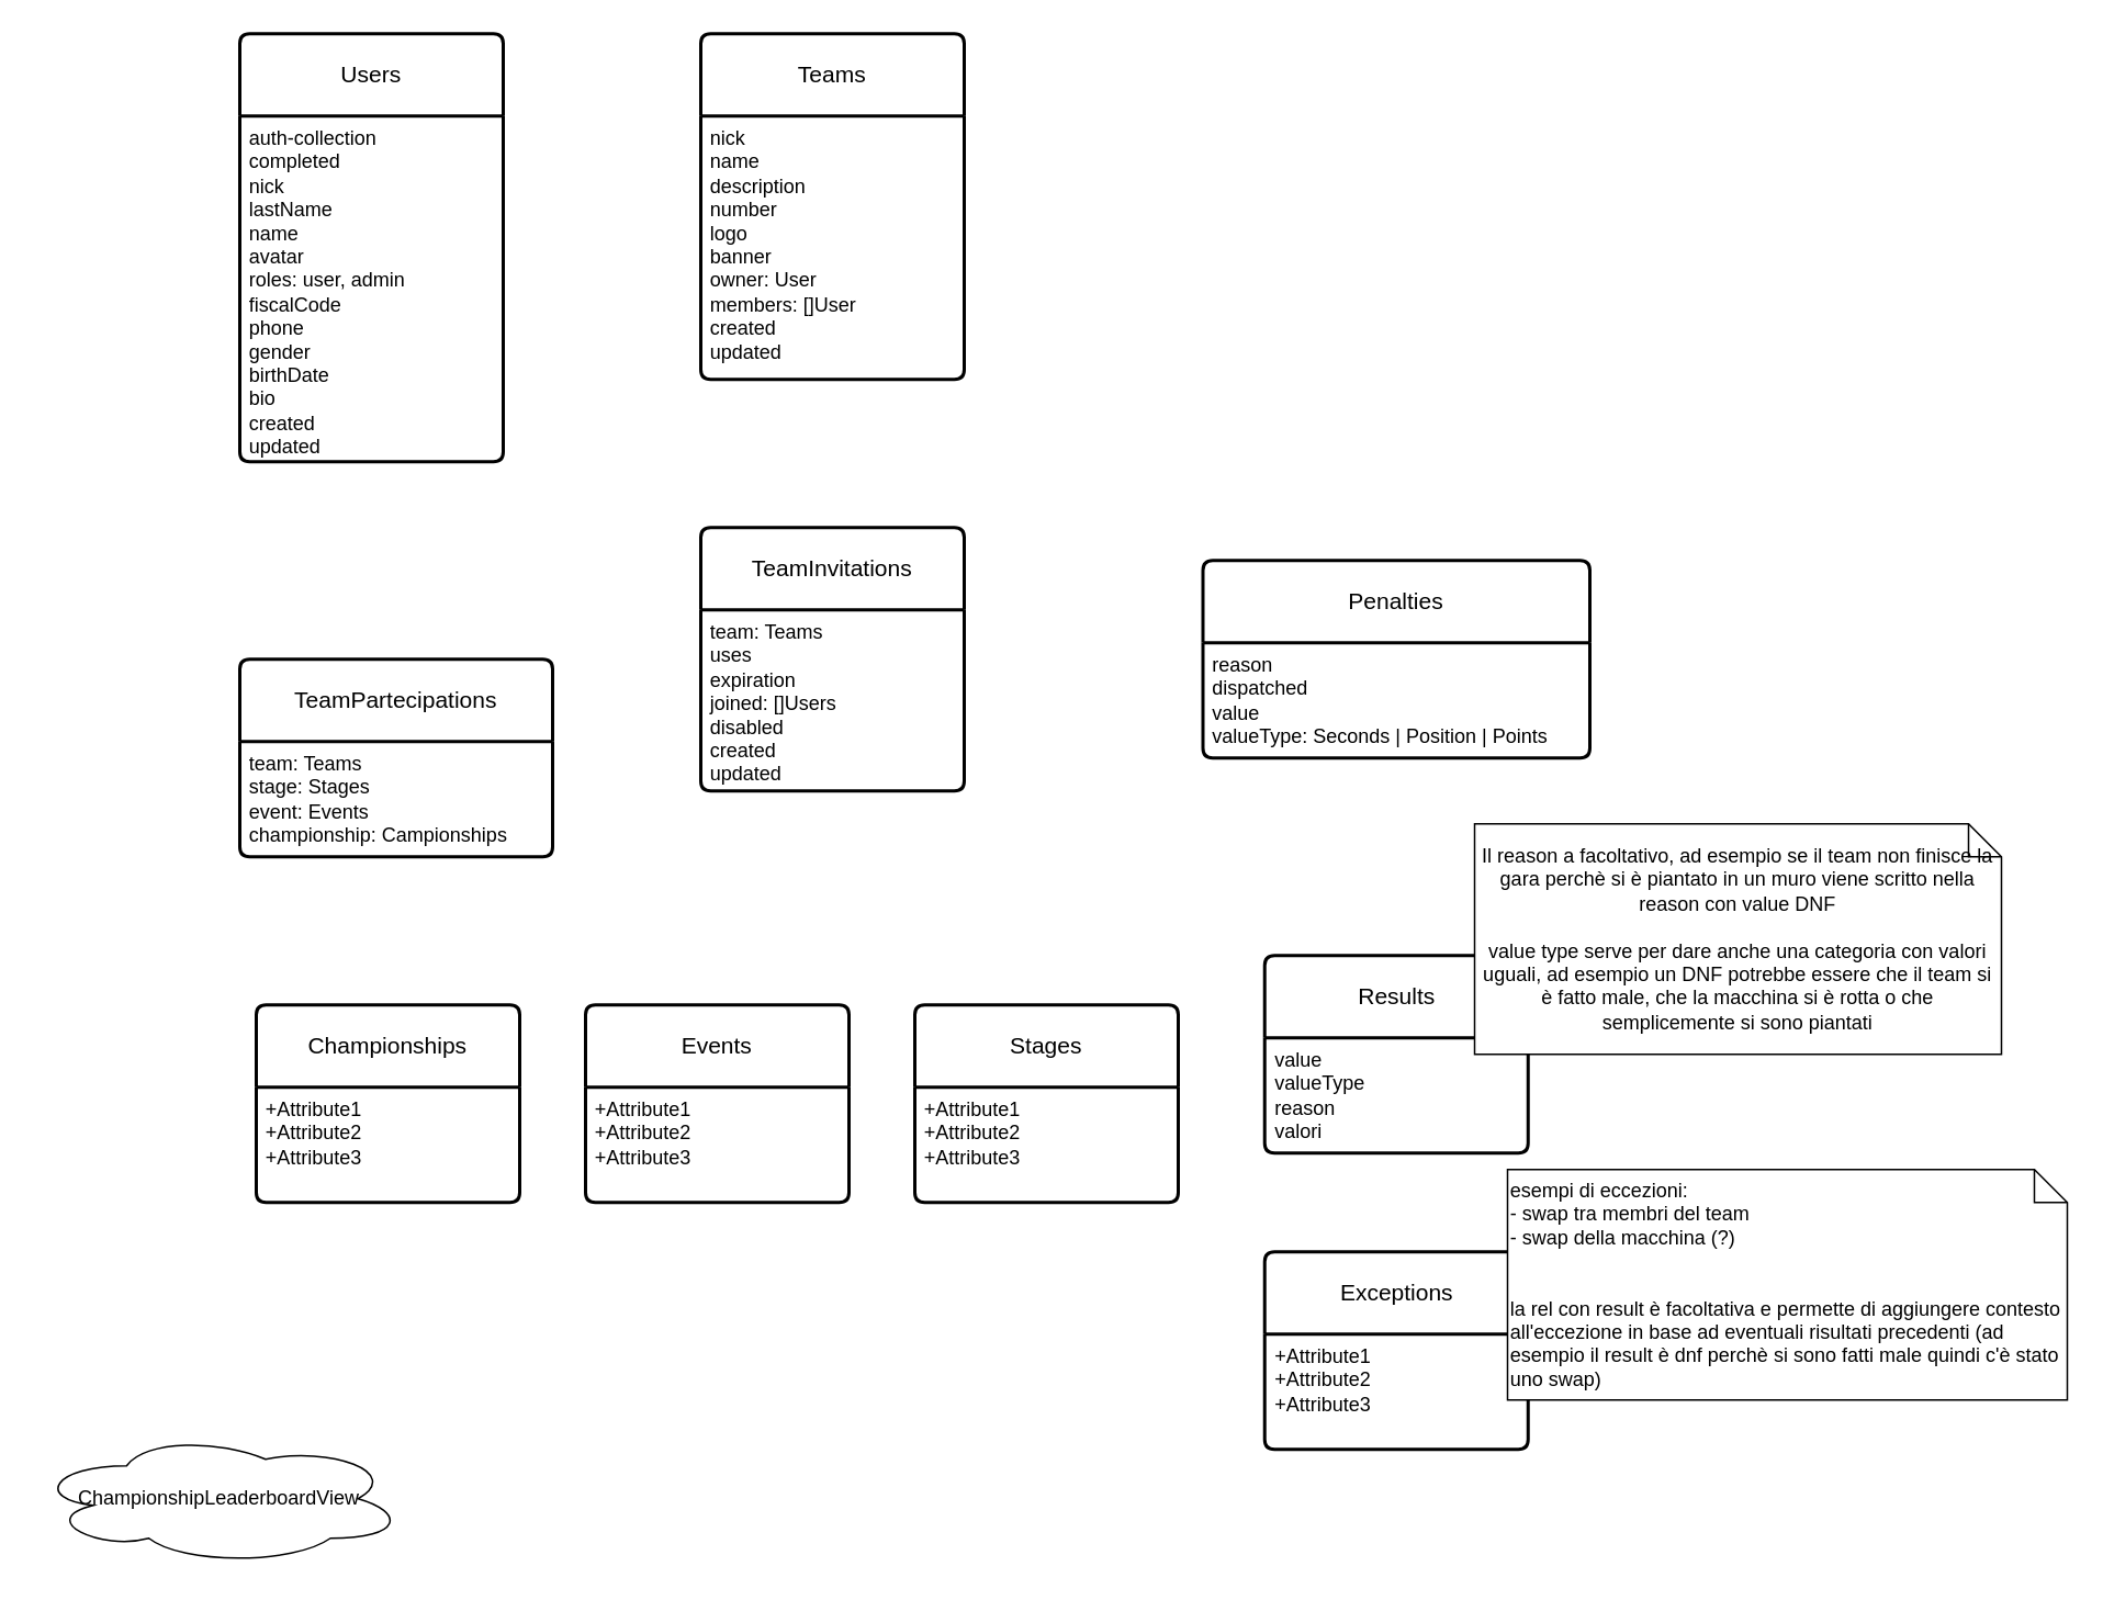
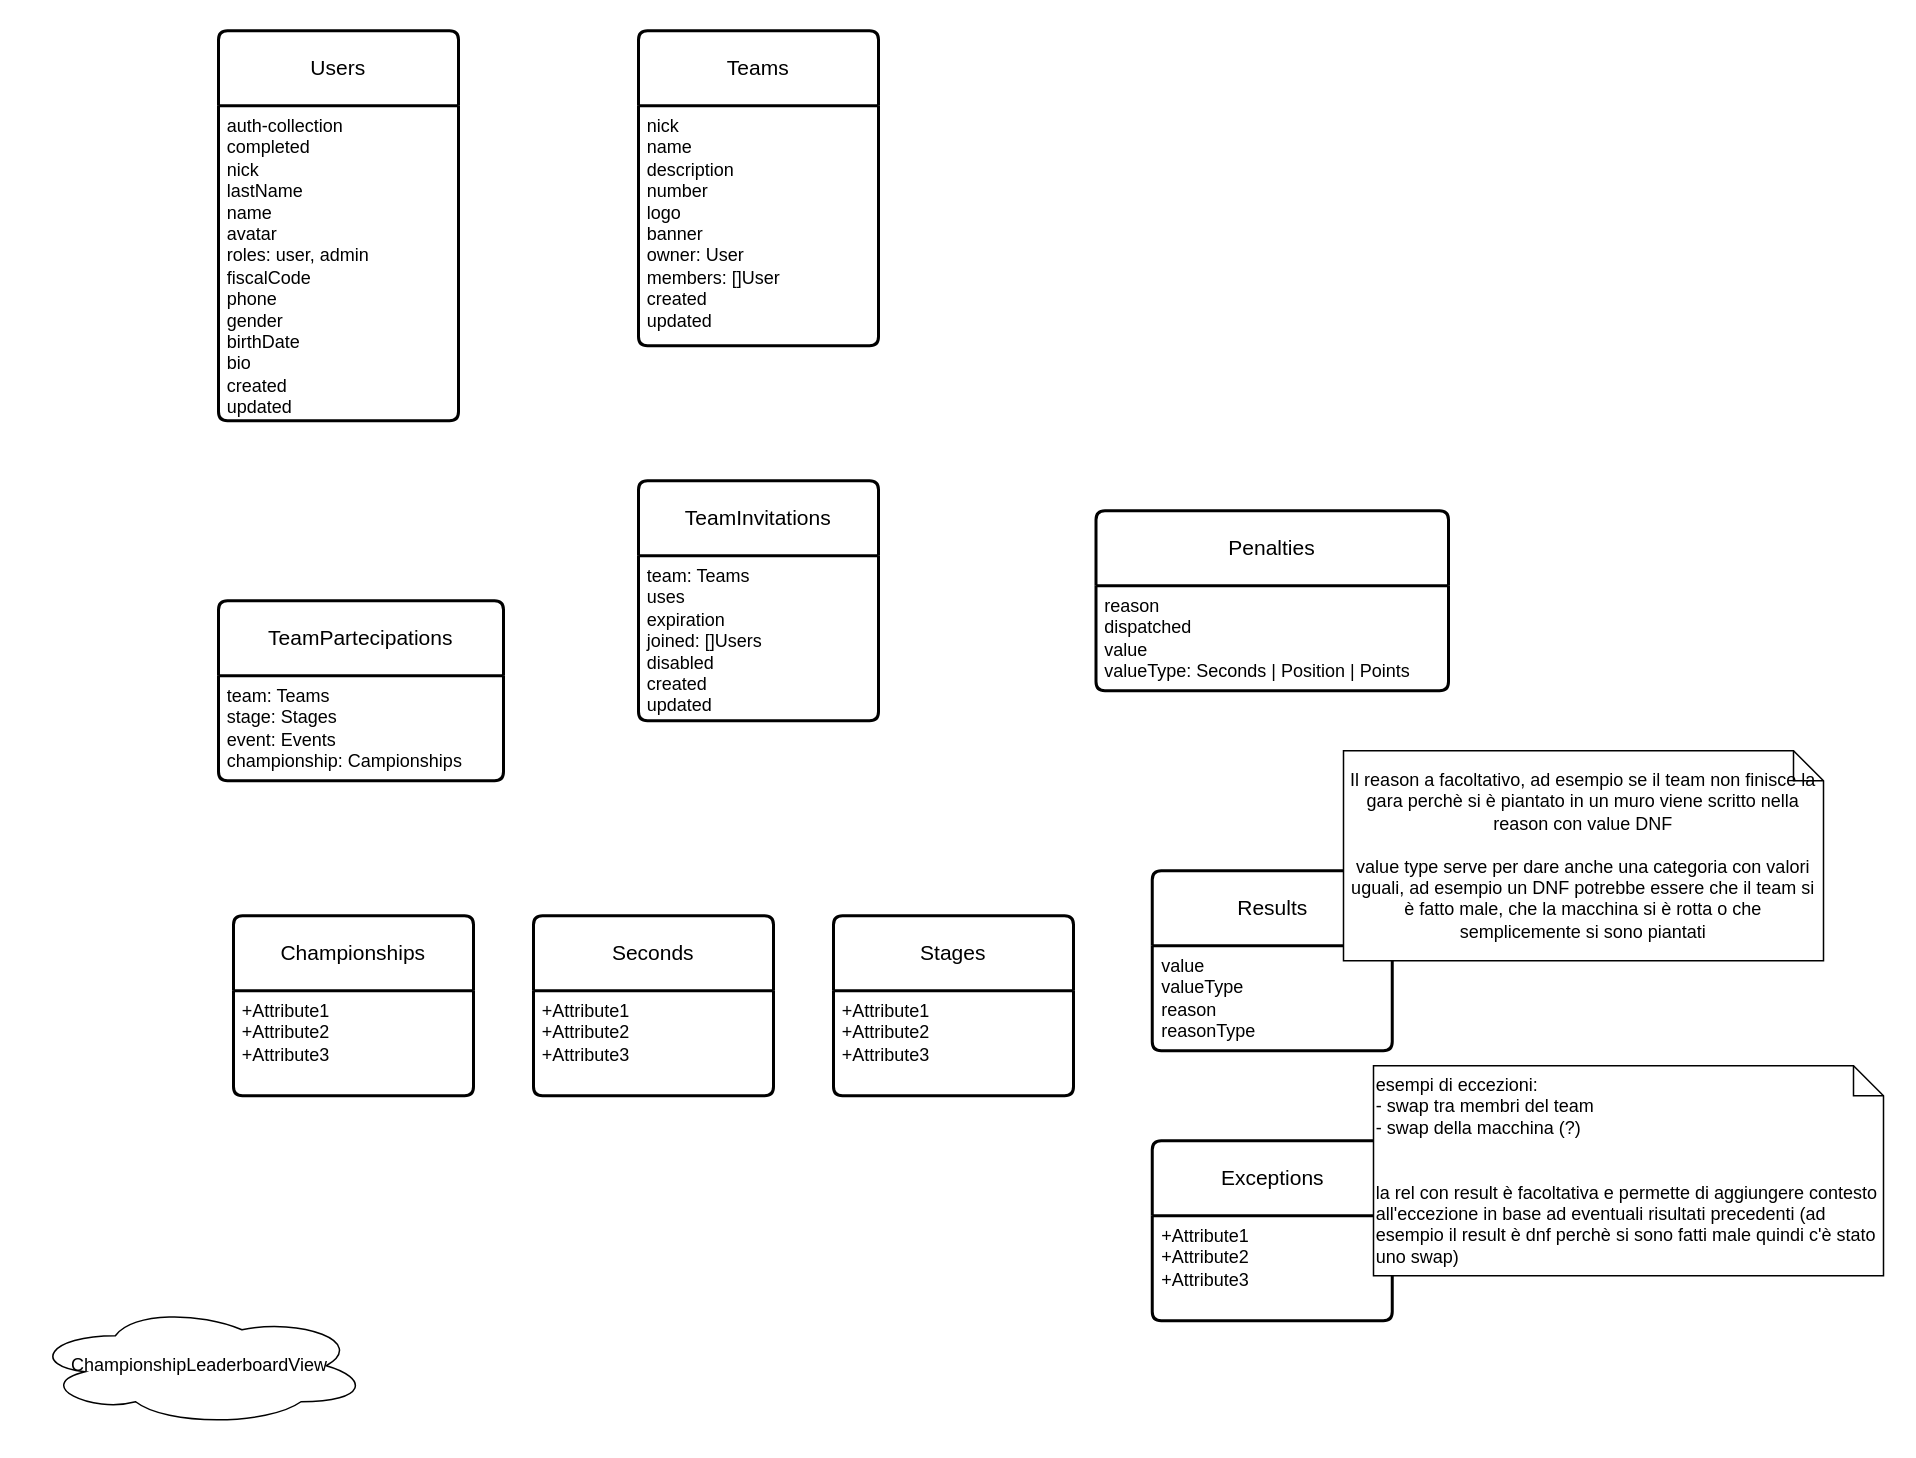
- <mxCell id="10" value="Events" style="swimlane;childLayout=stackLayout;horizontal=1;startSize=50;horizontalStack=0;rounded=1;fontSize=14;fontStyle=0;strokeWidth=2;resizeParent=0;resizeLast=1;shadow=0;dashed=0;align=center;arcSize=4;whiteSpace=wrap;html=1;" vertex="1" parent="1"><mxGeometry x="355" y="610" width="160" height="120" as="geometry" /></mxCell>
+ <mxCell id="10" value="Seconds" style="swimlane;childLayout=stackLayout;horizontal=1;startSize=50;horizontalStack=0;rounded=1;fontSize=14;fontStyle=0;strokeWidth=2;resizeParent=0;resizeLast=1;shadow=0;dashed=0;align=center;arcSize=4;whiteSpace=wrap;html=1;" vertex="1" parent="1"><mxGeometry x="355" y="610" width="160" height="120" as="geometry" /></mxCell>
- <mxCell id="22" value="value&lt;div&gt;valueType&lt;/div&gt;&lt;div&gt;reason&lt;/div&gt;&lt;div&gt;valori&amp;nbsp;&lt;/div&gt;" style="align=left;strokeColor=none;fillColor=none;spacingLeft=4;spacingRight=4;fontSize=12;verticalAlign=top;resizable=0;rotatable=0;part=1;html=1;whiteSpace=wrap;" vertex="1" parent="21"><mxGeometry y="50" width="160" height="70" as="geometry" /></mxCell>
+ <mxCell id="22" value="value&lt;div&gt;valueType&lt;/div&gt;&lt;div&gt;reason&lt;/div&gt;&lt;div&gt;reasonType&amp;nbsp;&lt;/div&gt;" style="align=left;strokeColor=none;fillColor=none;spacingLeft=4;spacingRight=4;fontSize=12;verticalAlign=top;resizable=0;rotatable=0;part=1;html=1;whiteSpace=wrap;" vertex="1" parent="21"><mxGeometry y="50" width="160" height="70" as="geometry" /></mxCell>
